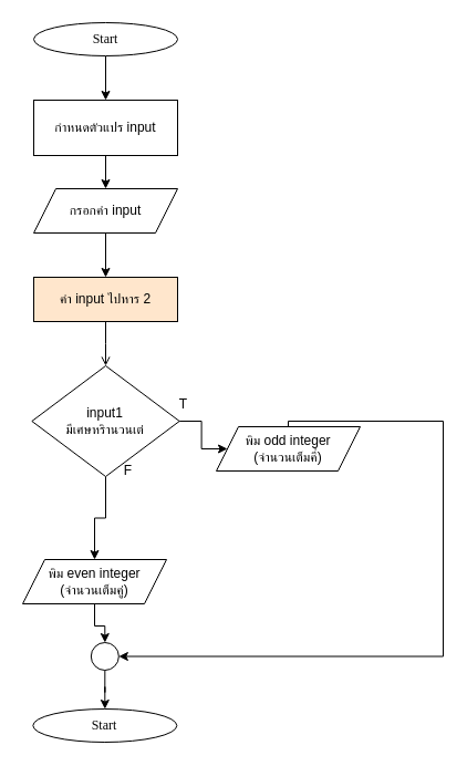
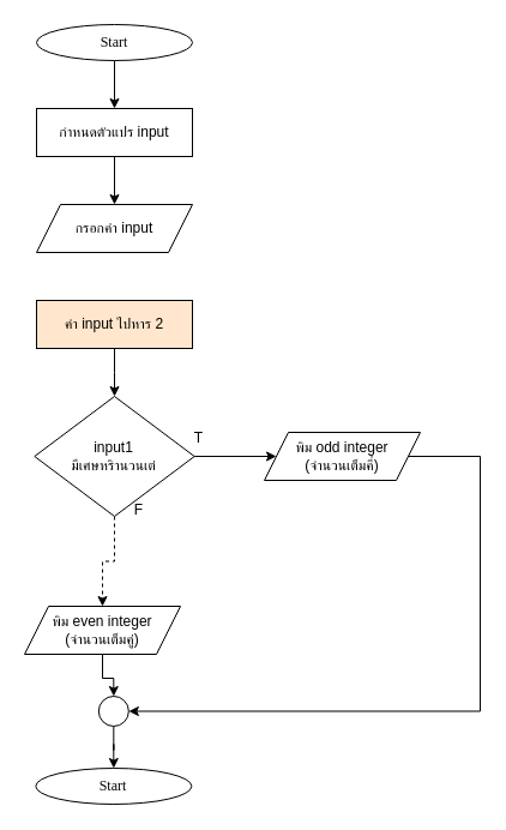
- <mxCell id="5" value="กำหนดตัวแปร input" style="rounded=0;whiteSpace=wrap;html=1;" vertex="1" parent="1"><mxGeometry x="30" y="90" width="130" height="50" as="geometry" /></mxCell>
+ <mxCell id="5" value="กำหนดตัวแปร input" style="rounded=0;whiteSpace=wrap;html=1;" vertex="1" parent="1"><mxGeometry x="30" y="90" width="130" height="40" as="geometry" /></mxCell>
- <mxCell id="6" value="" style="edgeStyle=orthogonalEdgeStyle;rounded=0;orthogonalLoop=1;jettySize=auto;html=1;" edge="1" parent="1" source="7" target="12"><mxGeometry relative="1" as="geometry" /></mxCell>
- <mxCell id="11" value="" style="edgeStyle=orthogonalEdgeStyle;rounded=0;orthogonalLoop=1;jettySize=auto;html=1;endArrow=open;" edge="1" parent="1" source="12" target="10"><mxGeometry relative="1" as="geometry" /></mxCell>
+ <mxCell id="11" value="" style="edgeStyle=orthogonalEdgeStyle;rounded=0;orthogonalLoop=1;jettySize=auto;html=1;" edge="1" parent="1" source="12" target="10"><mxGeometry relative="1" as="geometry" /></mxCell>
- <mxCell id="14" value="พิม odd integer&lt;div&gt;(จํานวนเต็มคี่)&lt;/div&gt;" style="shape=parallelogram;perimeter=parallelogramPerimeter;whiteSpace=wrap;html=1;fixedSize=1;" vertex="1" parent="1"><mxGeometry x="195" y="385" width="130" height="40" as="geometry" /></mxCell>
+ <mxCell id="14" value="พิม odd integer&lt;div&gt;(จํานวนเต็มคี่)&lt;/div&gt;" style="shape=parallelogram;perimeter=parallelogramPerimeter;whiteSpace=wrap;html=1;fixedSize=1;" vertex="1" parent="1"><mxGeometry x="220" y="360" width="130" height="40" as="geometry" /></mxCell>
- <mxCell id="9" value="" style="edgeStyle=orthogonalEdgeStyle;rounded=0;orthogonalLoop=1;jettySize=auto;html=1;" edge="1" parent="1" source="10" target="16"><mxGeometry relative="1" as="geometry" /></mxCell>
+ <mxCell id="9" value="" style="edgeStyle=orthogonalEdgeStyle;rounded=0;orthogonalLoop=1;jettySize=auto;html=1;dashed=1;" edge="1" parent="1" source="10" target="16"><mxGeometry relative="1" as="geometry" /></mxCell>
